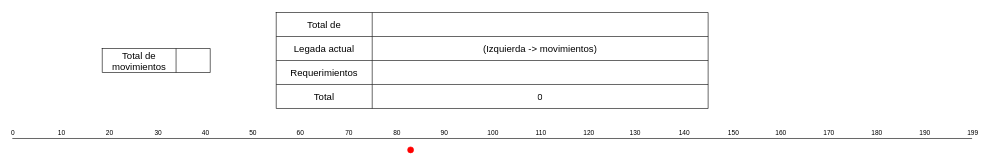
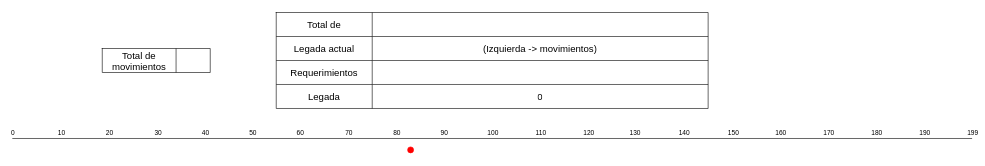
- <mxCell id="36" value="Total" style="shape=partialRectangle;html=1;whiteSpace=wrap;connectable=0;strokeColor=inherit;overflow=hidden;fillColor=none;top=0;left=0;bottom=0;right=0;pointerEvents=1;fontSize=16;" parent="35" vertex="1"><mxGeometry width="160" height="40" as="geometry"><mxRectangle width="160" height="40" as="alternateBounds" /></mxGeometry></mxCell>
+ <mxCell id="36" value="Legada" style="shape=partialRectangle;html=1;whiteSpace=wrap;connectable=0;strokeColor=inherit;overflow=hidden;fillColor=none;top=0;left=0;bottom=0;right=0;pointerEvents=1;fontSize=16;" parent="35" vertex="1"><mxGeometry width="160" height="40" as="geometry"><mxRectangle width="160" height="40" as="alternateBounds" /></mxGeometry></mxCell>
